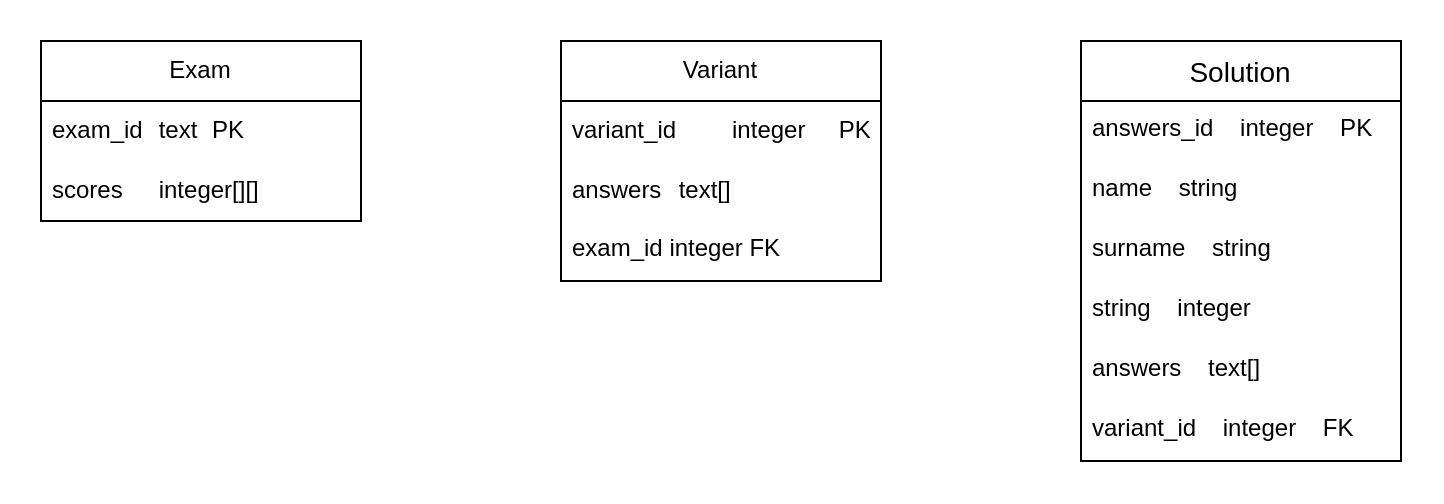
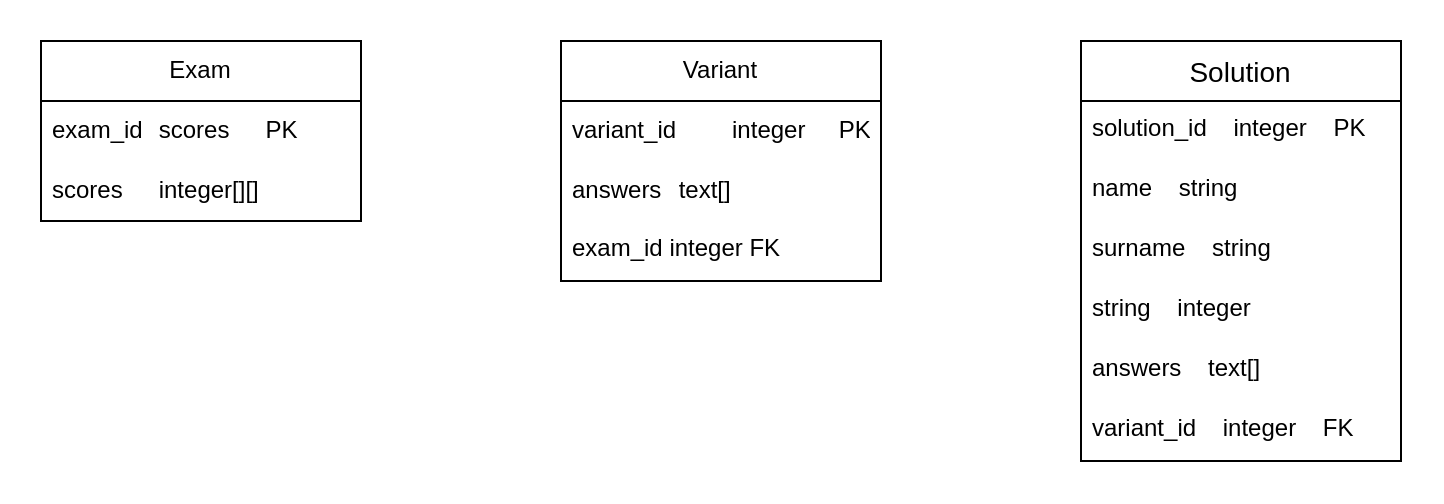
- <mxCell id="10" value="answers_id    integer    PK" style="text;strokeColor=none;fillColor=none;spacingLeft=4;spacingRight=4;overflow=hidden;rotatable=0;points=[[0,0.5],[1,0.5]];portConstraint=eastwest;fontSize=12;" parent="9" vertex="1"><mxGeometry y="30" width="160" height="30" as="geometry" /></mxCell>
+ <mxCell id="10" value="solution_id    integer    PK" style="text;strokeColor=none;fillColor=none;spacingLeft=4;spacingRight=4;overflow=hidden;rotatable=0;points=[[0,0.5],[1,0.5]];portConstraint=eastwest;fontSize=12;" parent="9" vertex="1"><mxGeometry y="30" width="160" height="30" as="geometry" /></mxCell>
- <mxCell id="3" value="exam_id&lt;span style=&quot;white-space: pre;&quot;&gt;&#09;&lt;/span&gt;text &lt;span style=&quot;white-space: pre;&quot;&gt;&#09;&lt;/span&gt;PK" style="text;strokeColor=none;fillColor=none;align=left;verticalAlign=middle;spacingLeft=4;spacingRight=4;overflow=hidden;points=[[0,0.5],[1,0.5]];portConstraint=eastwest;rotatable=0;whiteSpace=wrap;html=1;" parent="2" vertex="1"><mxGeometry y="30" width="160" height="30" as="geometry" /></mxCell>
+ <mxCell id="3" value="exam_id&lt;span style=&quot;white-space: pre;&quot;&gt;&#09;&lt;/span&gt;scores &lt;span style=&quot;white-space: pre;&quot;&gt;&#09;&lt;/span&gt;PK" style="text;strokeColor=none;fillColor=none;align=left;verticalAlign=middle;spacingLeft=4;spacingRight=4;overflow=hidden;points=[[0,0.5],[1,0.5]];portConstraint=eastwest;rotatable=0;whiteSpace=wrap;html=1;" parent="2" vertex="1"><mxGeometry y="30" width="160" height="30" as="geometry" /></mxCell>
